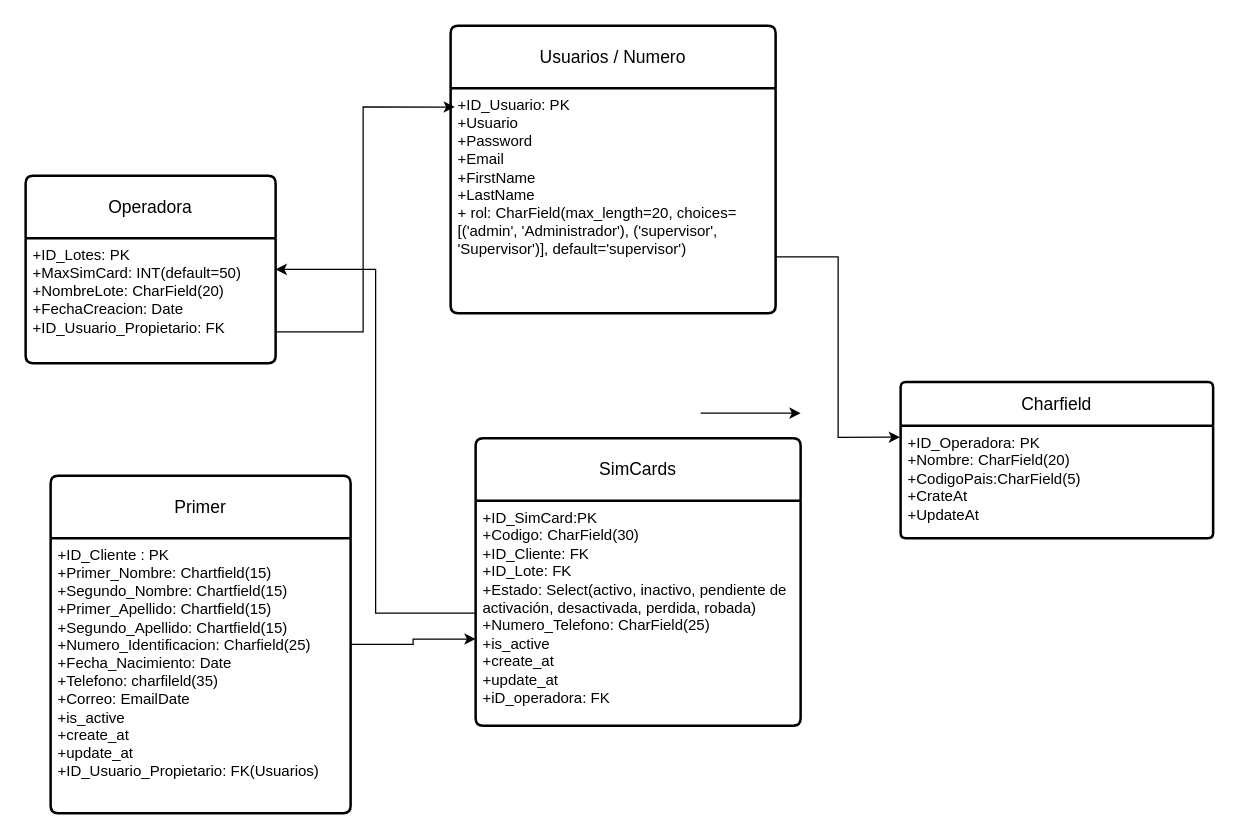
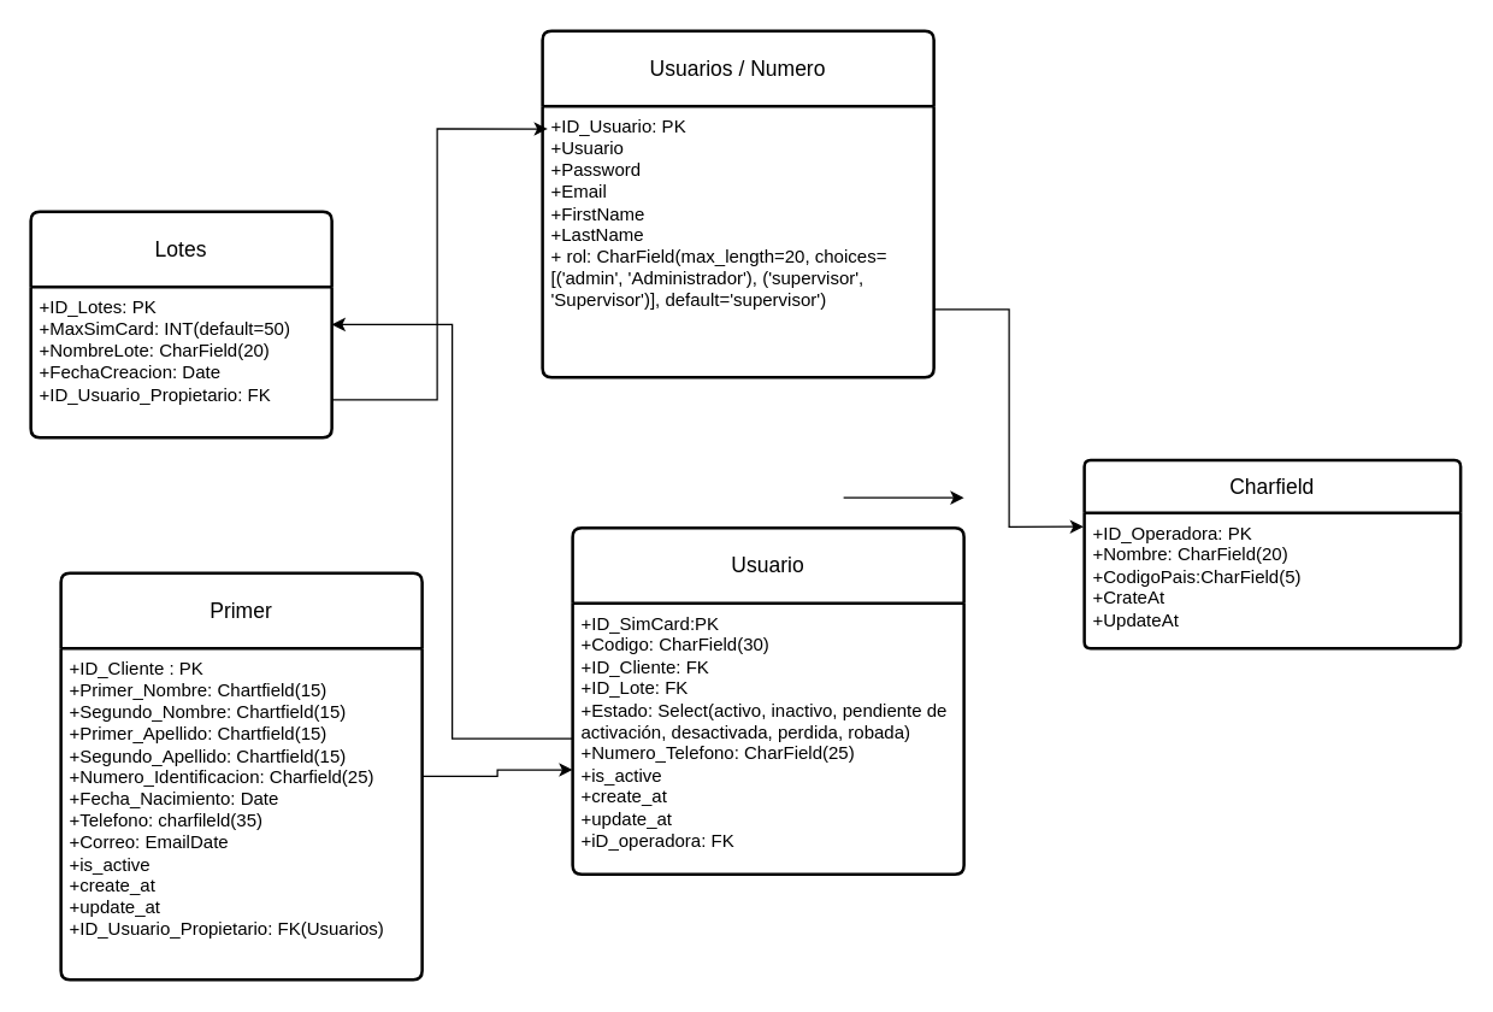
- <mxCell id="7" value="Operadora" style="swimlane;childLayout=stackLayout;horizontal=1;startSize=50;horizontalStack=0;rounded=1;fontSize=14;fontStyle=0;strokeWidth=2;resizeParent=0;resizeLast=1;shadow=0;dashed=0;align=center;arcSize=4;whiteSpace=wrap;html=1;" vertex="1" parent="1"><mxGeometry x="20" y="140" width="200" height="150" as="geometry" /></mxCell>
+ <mxCell id="7" value="Lotes" style="swimlane;childLayout=stackLayout;horizontal=1;startSize=50;horizontalStack=0;rounded=1;fontSize=14;fontStyle=0;strokeWidth=2;resizeParent=0;resizeLast=1;shadow=0;dashed=0;align=center;arcSize=4;whiteSpace=wrap;html=1;" vertex="1" parent="1"><mxGeometry x="20" y="140" width="200" height="150" as="geometry" /></mxCell>
- <mxCell id="9" value="SimCards" style="swimlane;childLayout=stackLayout;horizontal=1;startSize=50;horizontalStack=0;rounded=1;fontSize=14;fontStyle=0;strokeWidth=2;resizeParent=0;resizeLast=1;shadow=0;dashed=0;align=center;arcSize=4;whiteSpace=wrap;html=1;" vertex="1" parent="1"><mxGeometry x="380" y="350" width="260" height="230" as="geometry" /></mxCell>
+ <mxCell id="9" value="Usuario" style="swimlane;childLayout=stackLayout;horizontal=1;startSize=50;horizontalStack=0;rounded=1;fontSize=14;fontStyle=0;strokeWidth=2;resizeParent=0;resizeLast=1;shadow=0;dashed=0;align=center;arcSize=4;whiteSpace=wrap;html=1;" vertex="1" parent="1"><mxGeometry x="380" y="350" width="260" height="230" as="geometry" /></mxCell>
